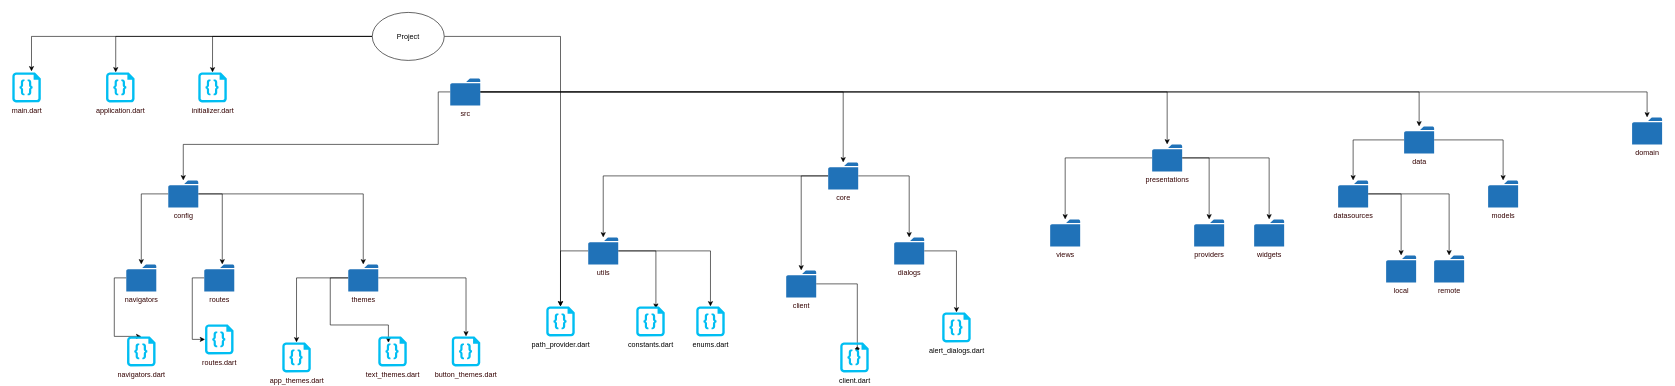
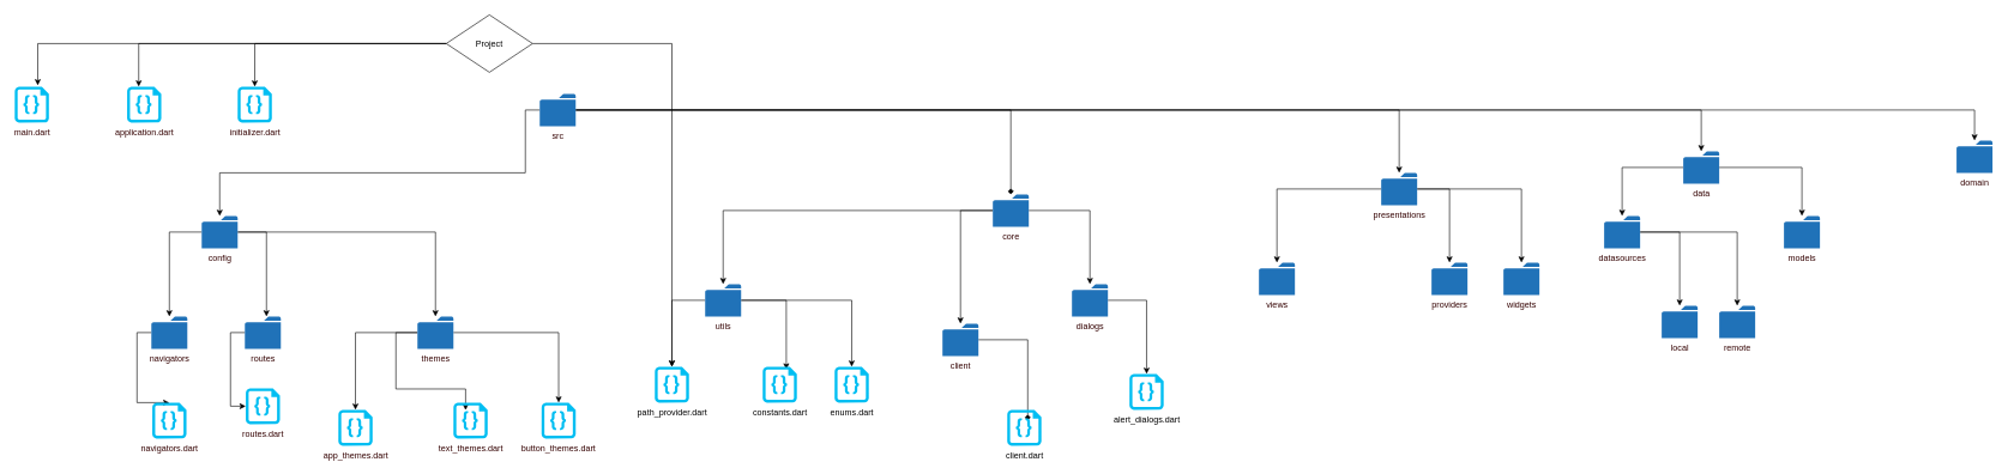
- <mxCell id="6" value="Project" style="ellipse;whiteSpace=wrap;html=1;" parent="1" vertex="1"><mxGeometry x="620" y="20" width="120" height="80" as="geometry" /></mxCell>
+ <mxCell id="6" value="Project" style="rhombus;whiteSpace=wrap;html=1;" parent="1" vertex="1"><mxGeometry x="620" y="20" width="120" height="80" as="geometry" /></mxCell>
- <mxCell id="11" style="edgeStyle=orthogonalEdgeStyle;rounded=0;orthogonalLoop=1;jettySize=auto;html=1;" parent="1" source="15" target="36" edge="1"><mxGeometry relative="1" as="geometry"><mxPoint x="1170" y="320" as="targetPoint" /></mxGeometry></mxCell>
+ <mxCell id="11" style="edgeStyle=orthogonalEdgeStyle;rounded=0;orthogonalLoop=1;jettySize=auto;html=1;endArrow=diamond;" parent="1" source="15" target="36" edge="1"><mxGeometry relative="1" as="geometry"><mxPoint x="1170" y="320" as="targetPoint" /></mxGeometry></mxCell>
